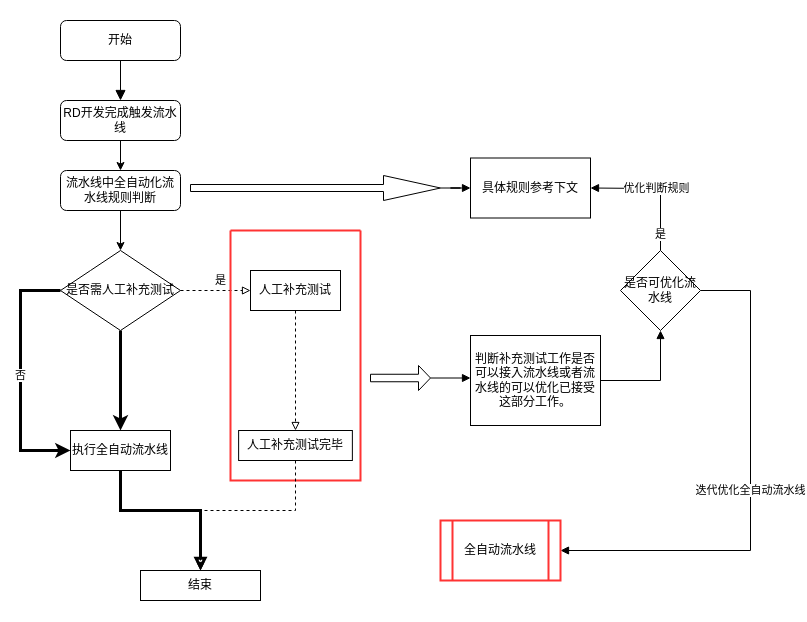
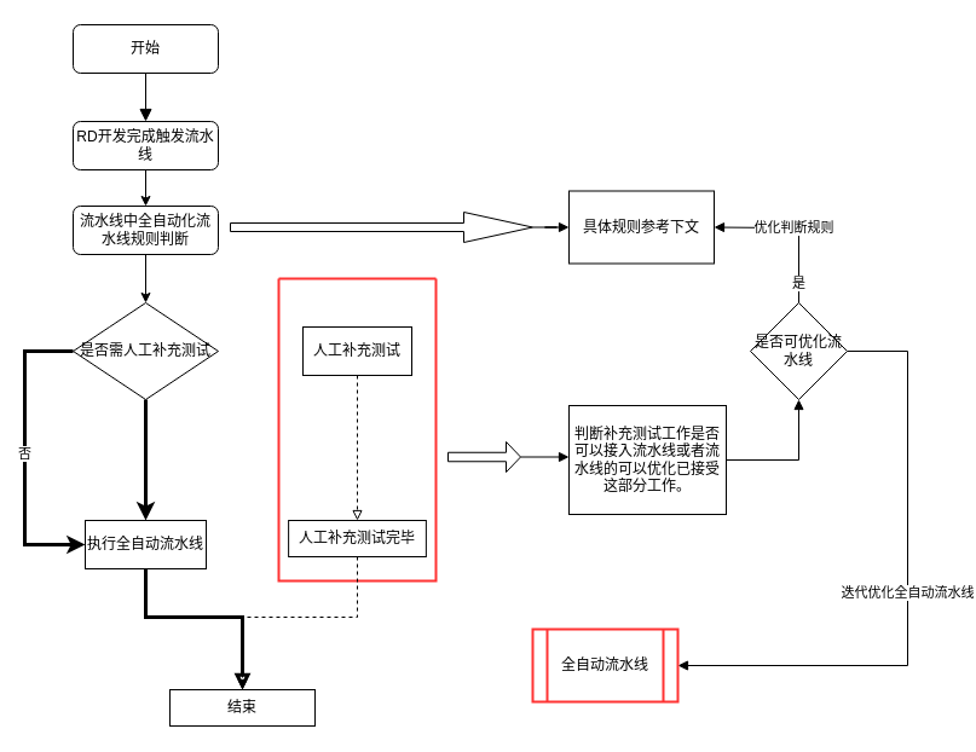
- <mxCell id="8" value="是" style="edgeStyle=orthogonalEdgeStyle;rounded=0;orthogonalLoop=1;jettySize=auto;html=1;endArrow=block;endFill=0;dashed=1;" edge="1" parent="1" source="11" target="13"><mxGeometry x="0.143" y="10" relative="1" as="geometry"><mxPoint as="offset" /></mxGeometry></mxCell>
